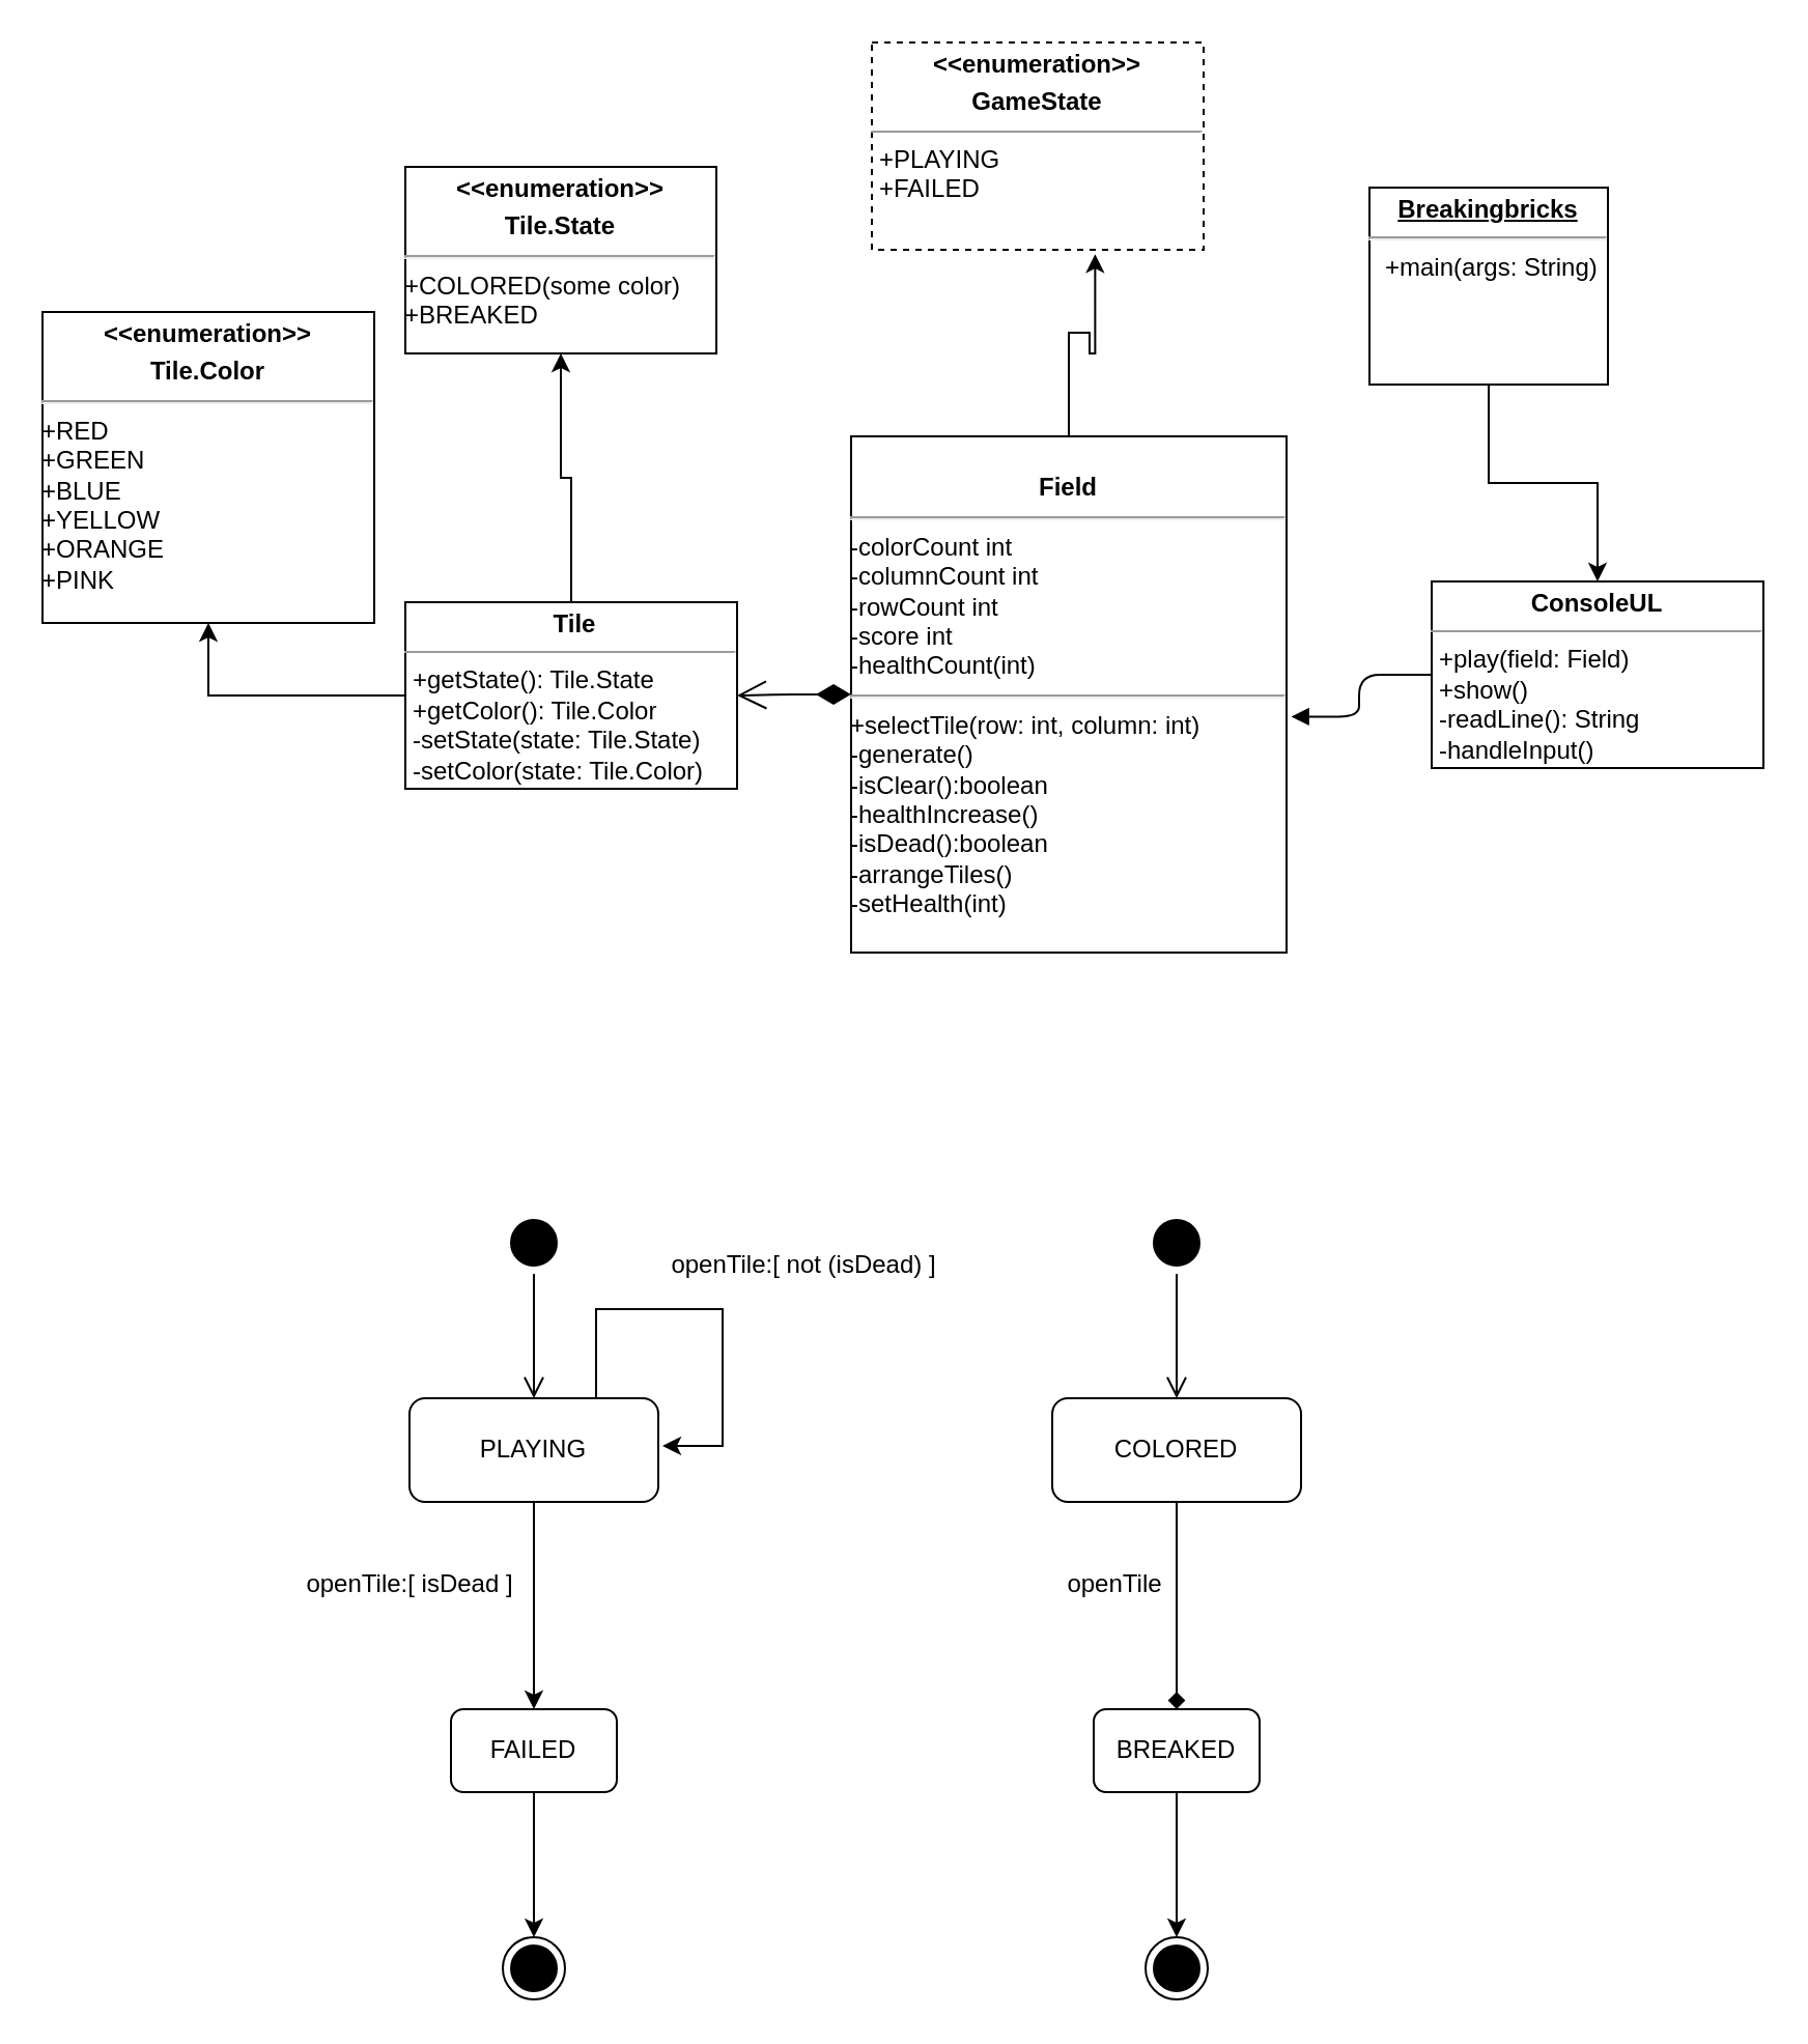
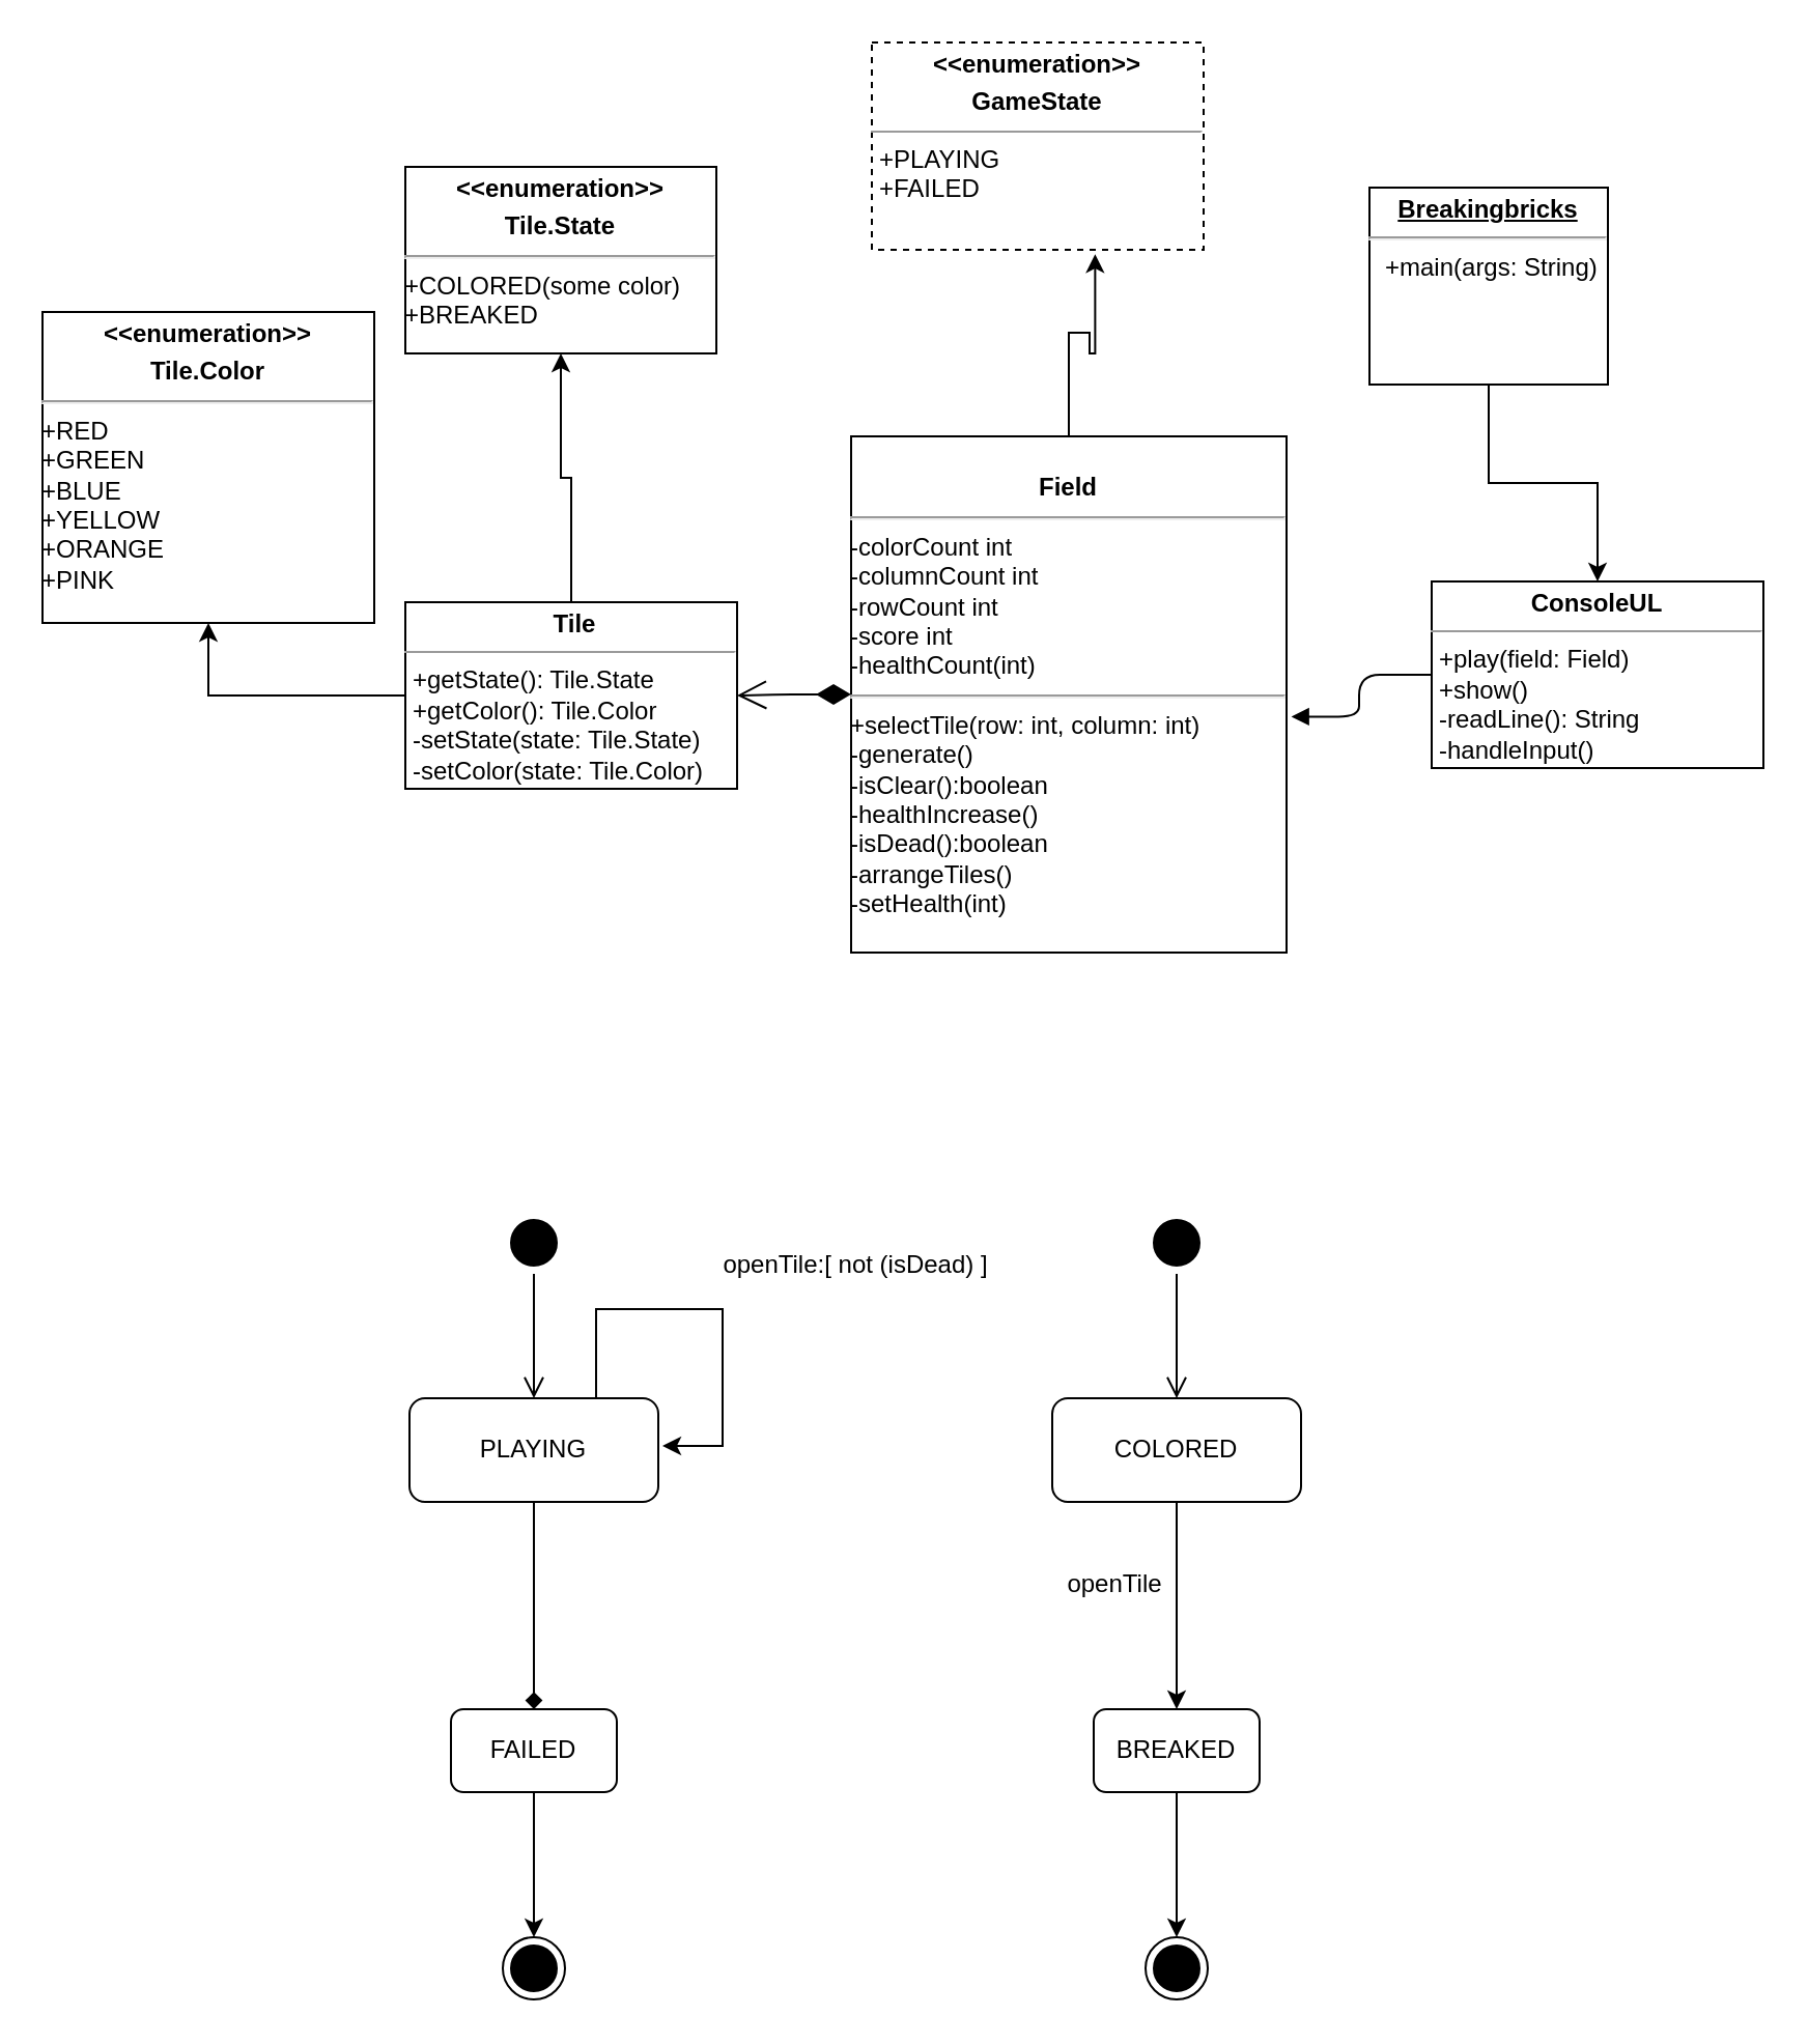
- <mxCell id="33" value="openTile:[ not (isDead) ]" style="text;html=1;align=center;verticalAlign=middle;resizable=0;points=[];autosize=1;" vertex="1" parent="1"><mxGeometry x="318" y="601" width="138" height="18" as="geometry" /></mxCell>
+ <mxCell id="33" value="openTile:[ not (isDead) ]" style="text;html=1;align=center;verticalAlign=middle;resizable=0;points=[];autosize=1;" vertex="1" parent="1"><mxGeometry x="343" y="601" width="138" height="18" as="geometry" /></mxCell>
- <mxCell id="27" value="openTile:[ isDead ]" style="text;html=1;align=center;verticalAlign=middle;resizable=0;points=[];autosize=1;" parent="1" vertex="1"><mxGeometry x="142" y="754" width="110" height="20" as="geometry" /></mxCell>
- <mxCell id="14" style="edgeStyle=orthogonalEdgeStyle;rounded=0;orthogonalLoop=1;jettySize=auto;html=1;exitX=0.5;exitY=1;exitDx=0;exitDy=0;entryX=0.5;entryY=0;entryDx=0;entryDy=0;endArrow=diamond;" parent="1" source="15" target="17" edge="1"><mxGeometry relative="1" as="geometry" /></mxCell>
+ <mxCell id="14" style="edgeStyle=orthogonalEdgeStyle;rounded=0;orthogonalLoop=1;jettySize=auto;html=1;exitX=0.5;exitY=1;exitDx=0;exitDy=0;entryX=0.5;entryY=0;entryDx=0;entryDy=0;" parent="1" source="15" target="17" edge="1"><mxGeometry relative="1" as="geometry" /></mxCell>
- <mxCell id="22" style="edgeStyle=orthogonalEdgeStyle;rounded=0;orthogonalLoop=1;jettySize=auto;html=1;exitX=0.5;exitY=1;exitDx=0;exitDy=0;entryX=0.5;entryY=0;entryDx=0;entryDy=0;" parent="1" source="24" target="26" edge="1"><mxGeometry relative="1" as="geometry" /></mxCell>
+ <mxCell id="22" style="edgeStyle=orthogonalEdgeStyle;rounded=0;orthogonalLoop=1;jettySize=auto;html=1;exitX=0.5;exitY=1;exitDx=0;exitDy=0;entryX=0.5;entryY=0;entryDx=0;entryDy=0;endArrow=diamond;" parent="1" source="24" target="26" edge="1"><mxGeometry relative="1" as="geometry" /></mxCell>
